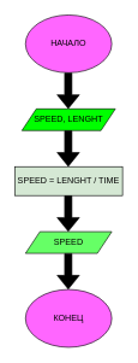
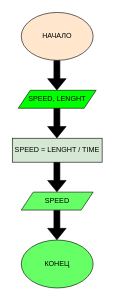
- <mxCell id="2" value="НАЧАЛО" style="ellipse;whiteSpace=wrap;html=1;fillColor=#FF66FF;" vertex="1" parent="1"><mxGeometry x="35" y="20" width="120" height="80" as="geometry" /></mxCell>
+ <mxCell id="2" value="НАЧАЛО" style="ellipse;whiteSpace=wrap;html=1;fillColor=#ffe6cc;" vertex="1" parent="1"><mxGeometry x="35" y="20" width="120" height="80" as="geometry" /></mxCell>
- <mxCell id="8" value="КОНЕЦ" style="ellipse;whiteSpace=wrap;html=1;fillColor=#FF66FF;" vertex="1" parent="1"><mxGeometry x="35" y="400" width="120" height="80" as="geometry" /></mxCell>
+ <mxCell id="8" value="КОНЕЦ" style="ellipse;whiteSpace=wrap;html=1;fillColor=#66ff66;" vertex="1" parent="1"><mxGeometry x="35" y="400" width="120" height="80" as="geometry" /></mxCell>
